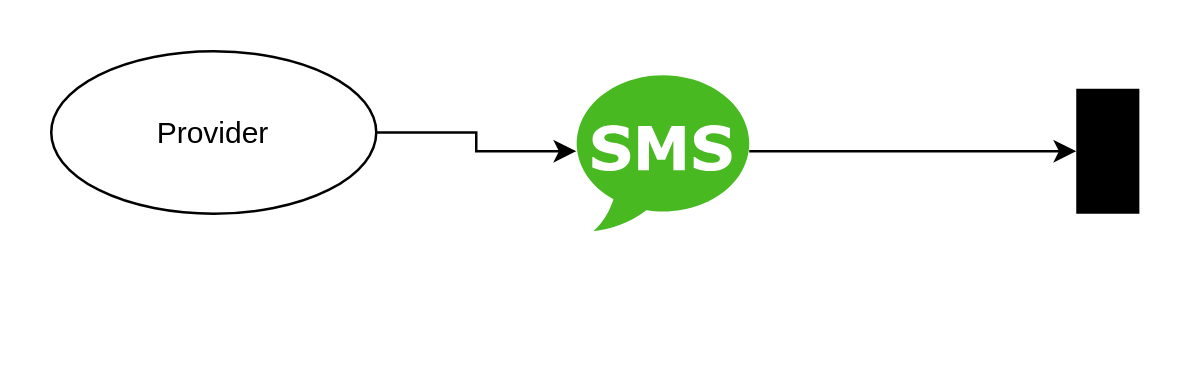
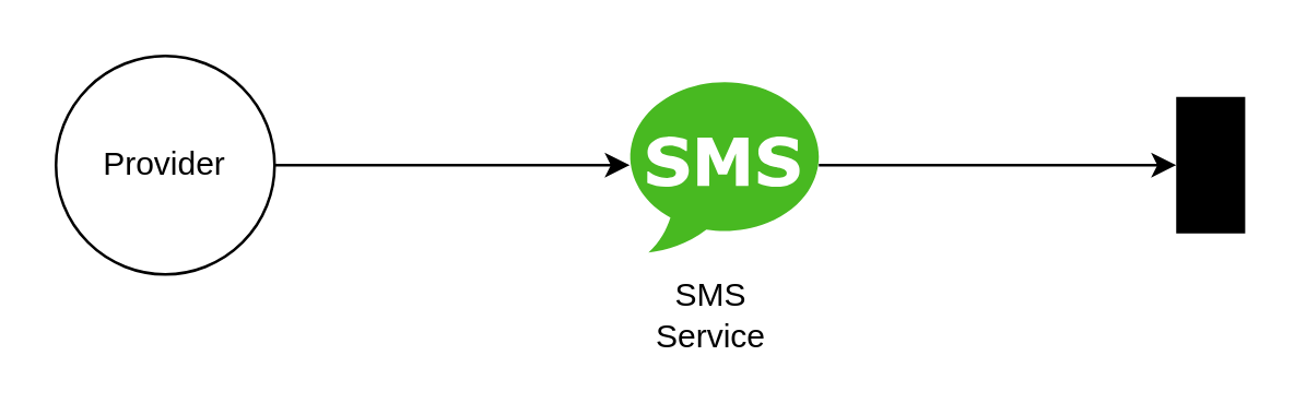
- <mxCell id="3" value="Provider" style="ellipse;whiteSpace=wrap;html=1;aspect=fixed;" vertex="1" parent="1"><mxGeometry x="20" y="20" width="130" height="65" as="geometry" /></mxCell>
+ <mxCell id="3" value="Provider" style="ellipse;whiteSpace=wrap;html=1;aspect=fixed;" vertex="1" parent="1"><mxGeometry x="20" y="20" width="80" height="80" as="geometry" /></mxCell>
+ <mxCell id="7" value="SMS Service" style="text;html=1;align=center;verticalAlign=middle;whiteSpace=wrap;rounded=0;" vertex="1" parent="1"><mxGeometry x="230" y="100" width="60" height="30" as="geometry" /></mxCell>
